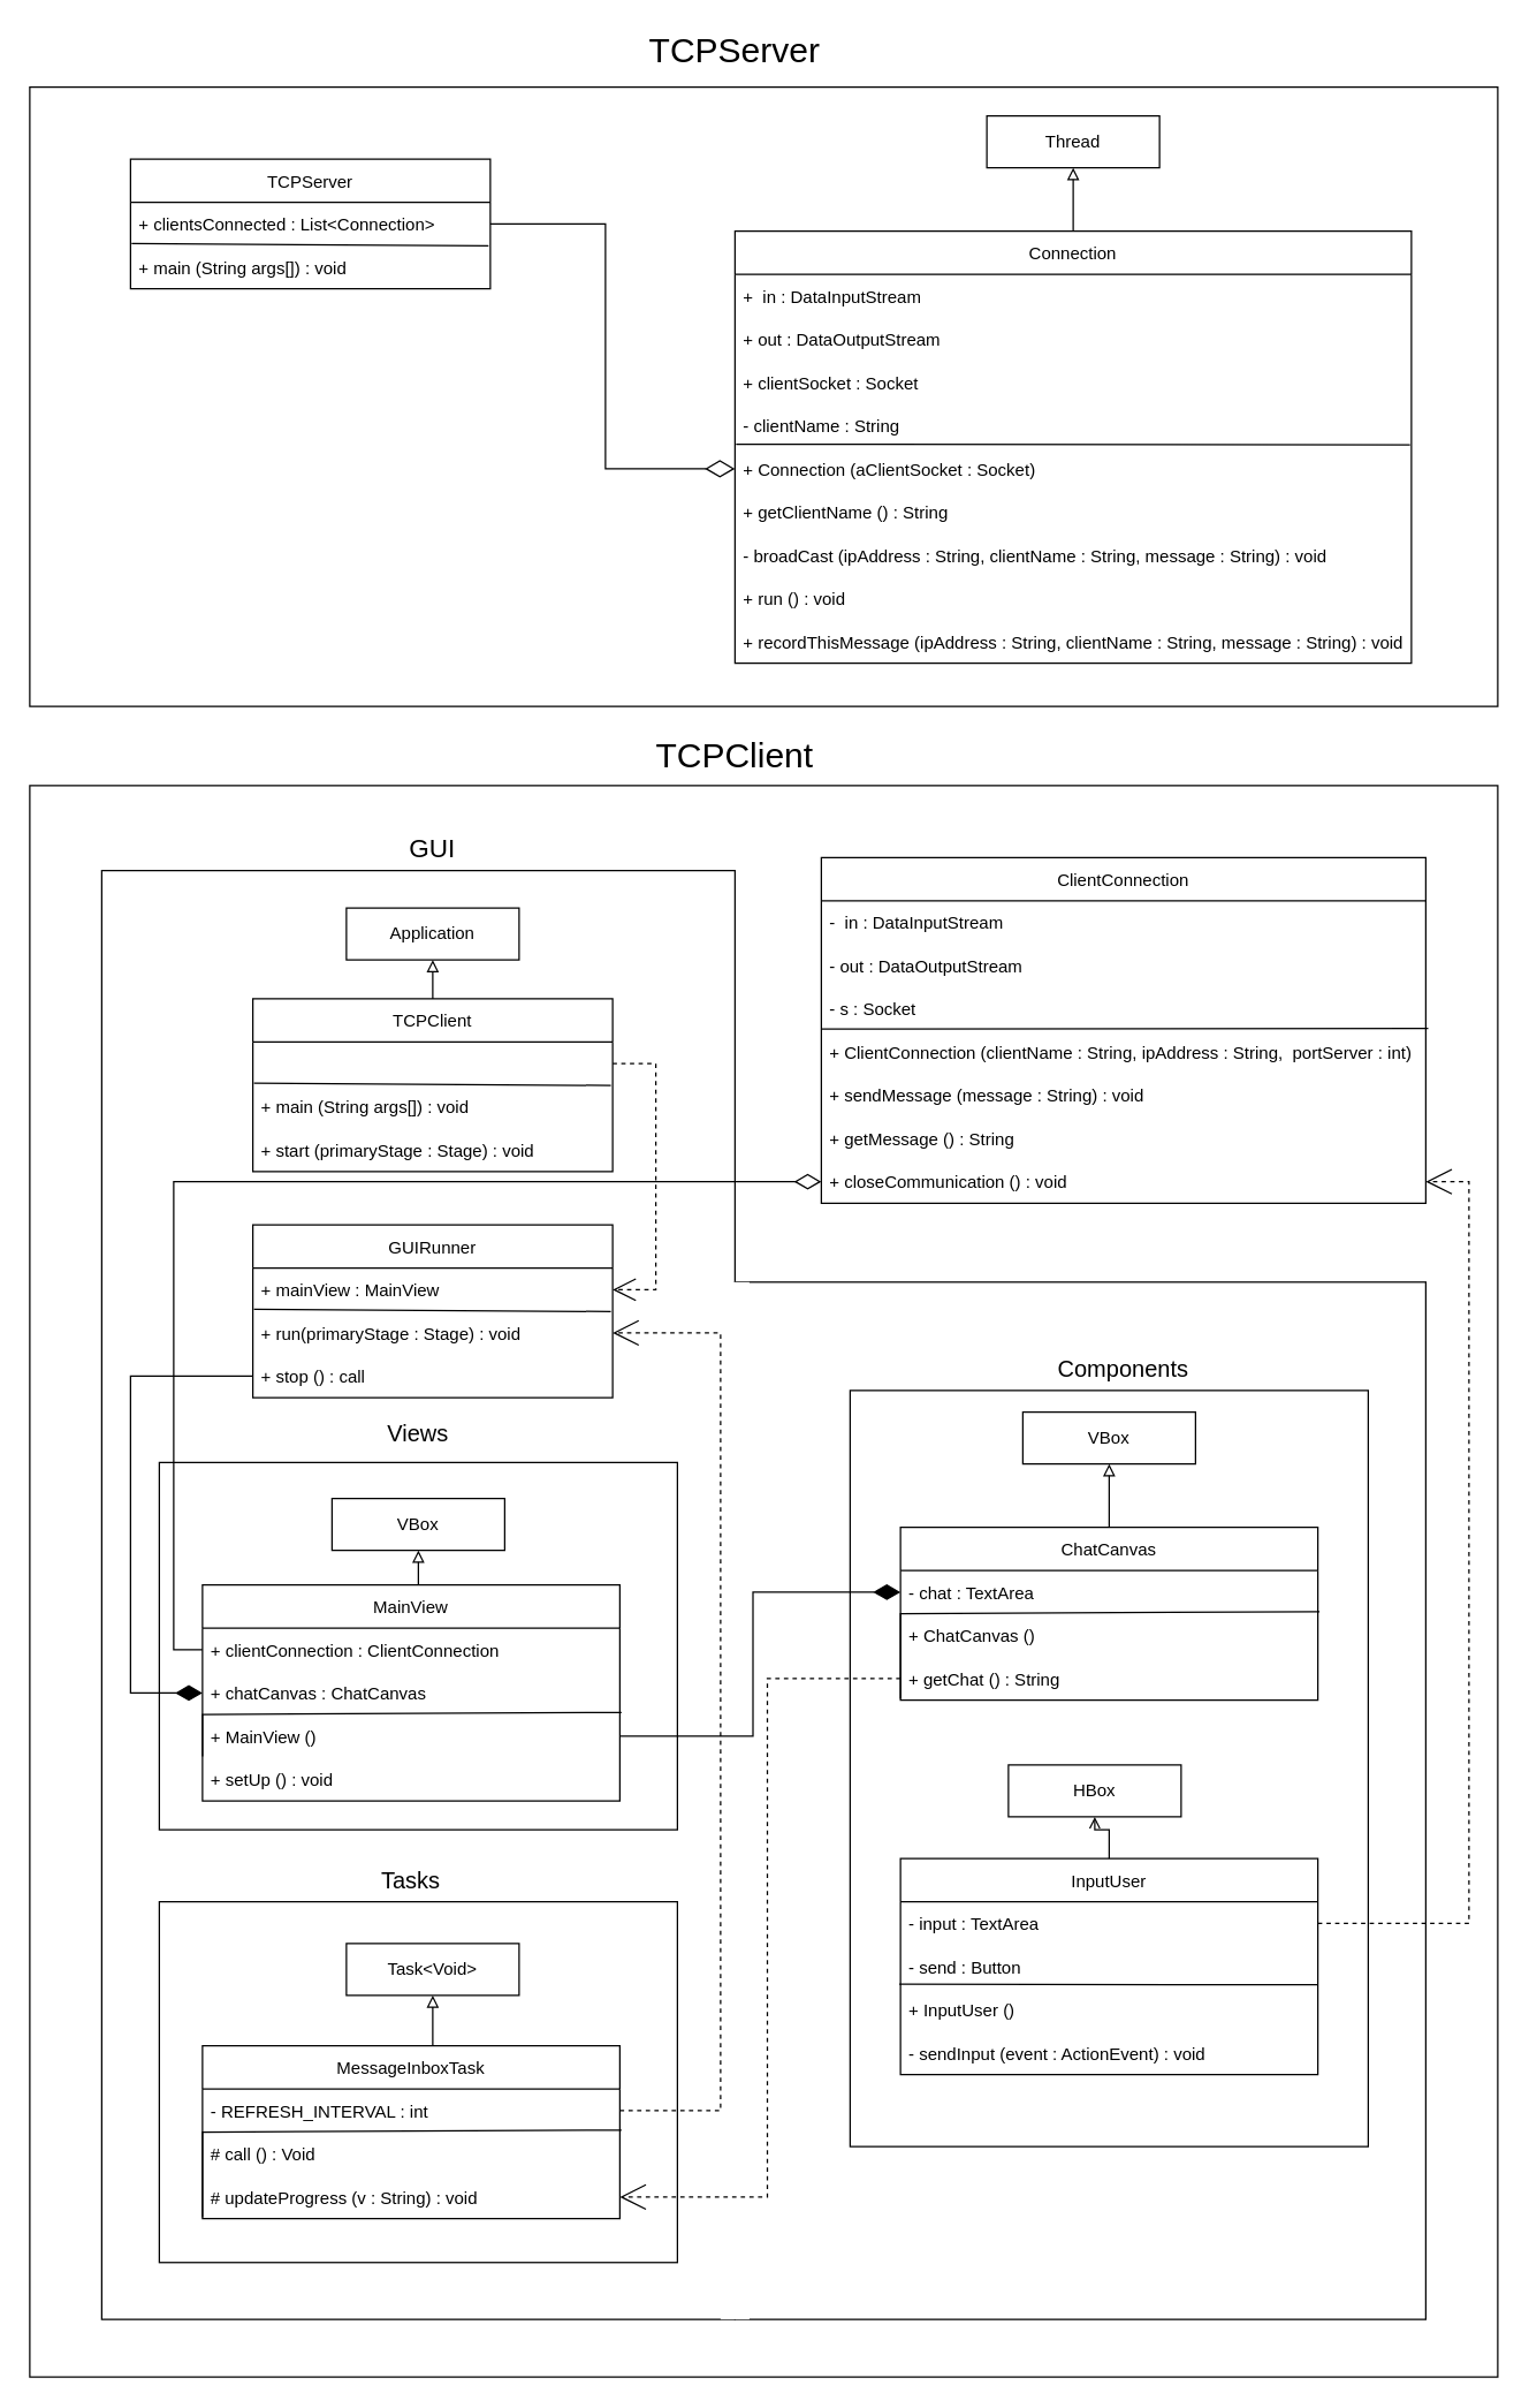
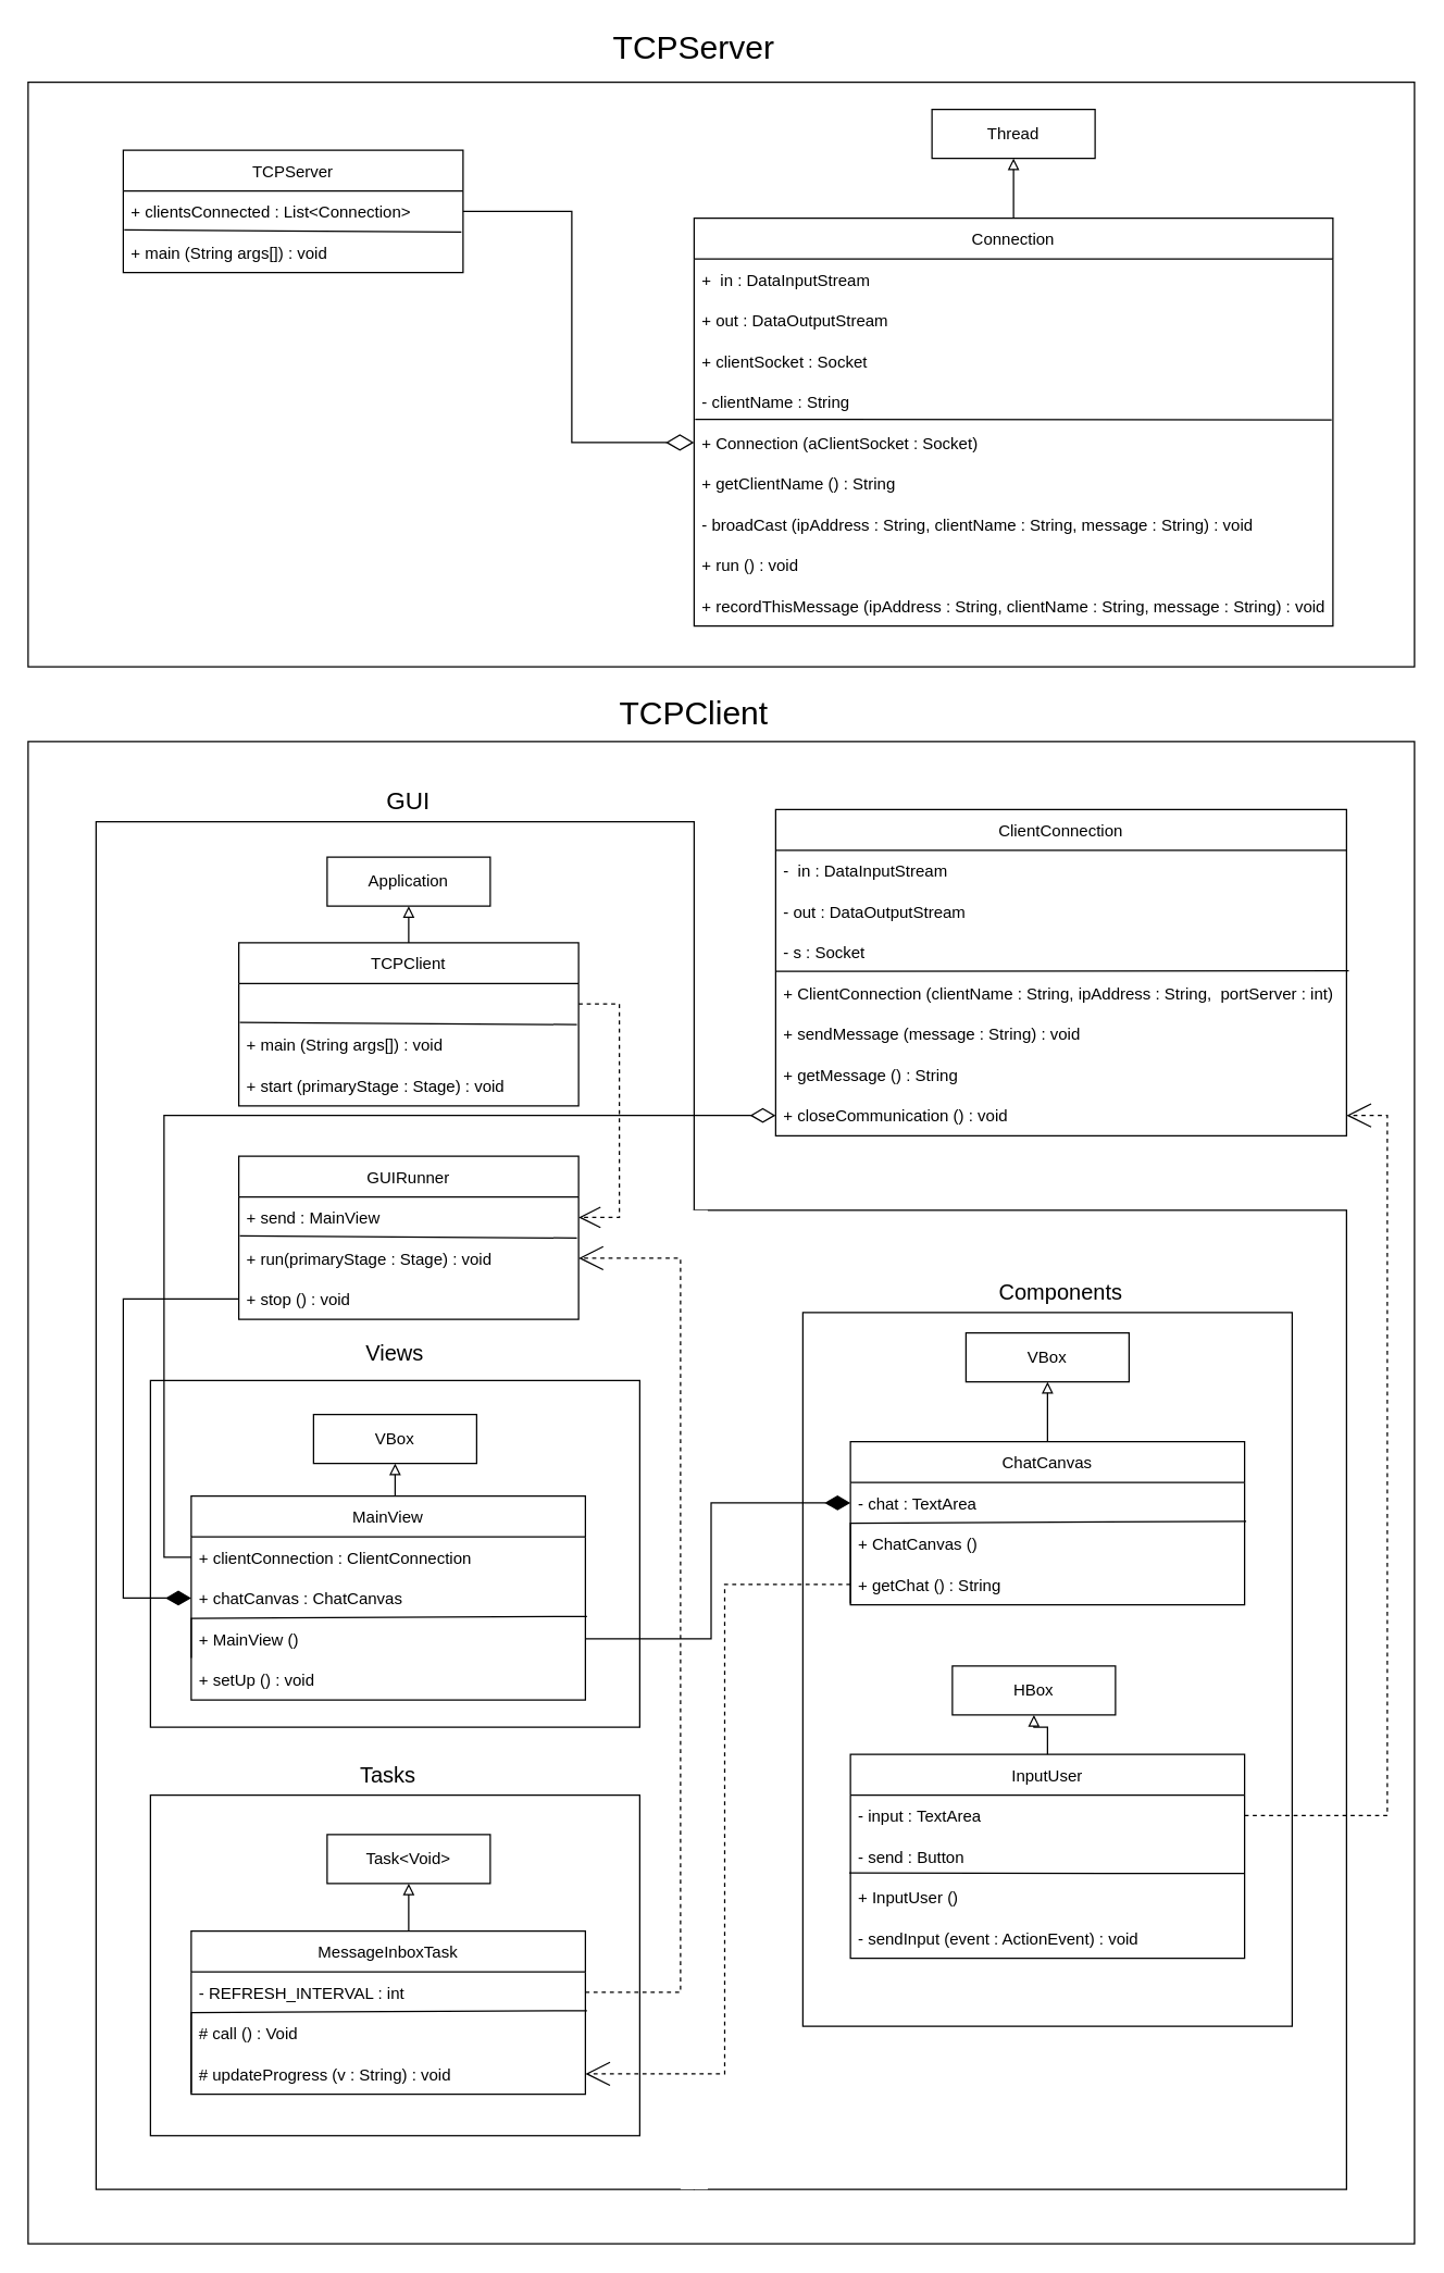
- <mxCell id="40" value="+ mainView : MainView" style="text;strokeColor=none;fillColor=none;align=left;verticalAlign=middle;spacingLeft=4;spacingRight=4;overflow=hidden;points=[[0,0.5],[1,0.5]];portConstraint=eastwest;rotatable=0;" parent="39" vertex="1"><mxGeometry y="30" width="250" height="30" as="geometry" /></mxCell>
+ <mxCell id="40" value="+ send : MainView" style="text;strokeColor=none;fillColor=none;align=left;verticalAlign=middle;spacingLeft=4;spacingRight=4;overflow=hidden;points=[[0,0.5],[1,0.5]];portConstraint=eastwest;rotatable=0;" parent="39" vertex="1"><mxGeometry y="30" width="250" height="30" as="geometry" /></mxCell>
- <mxCell id="43" value="+ stop () : call" style="text;strokeColor=none;fillColor=none;align=left;verticalAlign=middle;spacingLeft=4;spacingRight=4;overflow=hidden;points=[[0,0.5],[1,0.5]];portConstraint=eastwest;rotatable=0;" parent="39" vertex="1"><mxGeometry y="90" width="250" height="30" as="geometry" /></mxCell>
+ <mxCell id="43" value="+ stop () : void" style="text;strokeColor=none;fillColor=none;align=left;verticalAlign=middle;spacingLeft=4;spacingRight=4;overflow=hidden;points=[[0,0.5],[1,0.5]];portConstraint=eastwest;rotatable=0;" parent="39" vertex="1"><mxGeometry y="90" width="250" height="30" as="geometry" /></mxCell>
- <mxCell id="71" value="" style="edgeStyle=orthogonalEdgeStyle;rounded=0;orthogonalLoop=1;jettySize=auto;html=1;endArrow=open;endFill=0;" edge="1" parent="1" source="73" target="82"><mxGeometry relative="1" as="geometry" /></mxCell>
+ <mxCell id="71" value="" style="edgeStyle=orthogonalEdgeStyle;rounded=0;orthogonalLoop=1;jettySize=auto;html=1;endArrow=block;endFill=0;" edge="1" parent="1" source="73" target="82"><mxGeometry relative="1" as="geometry" /></mxCell>
